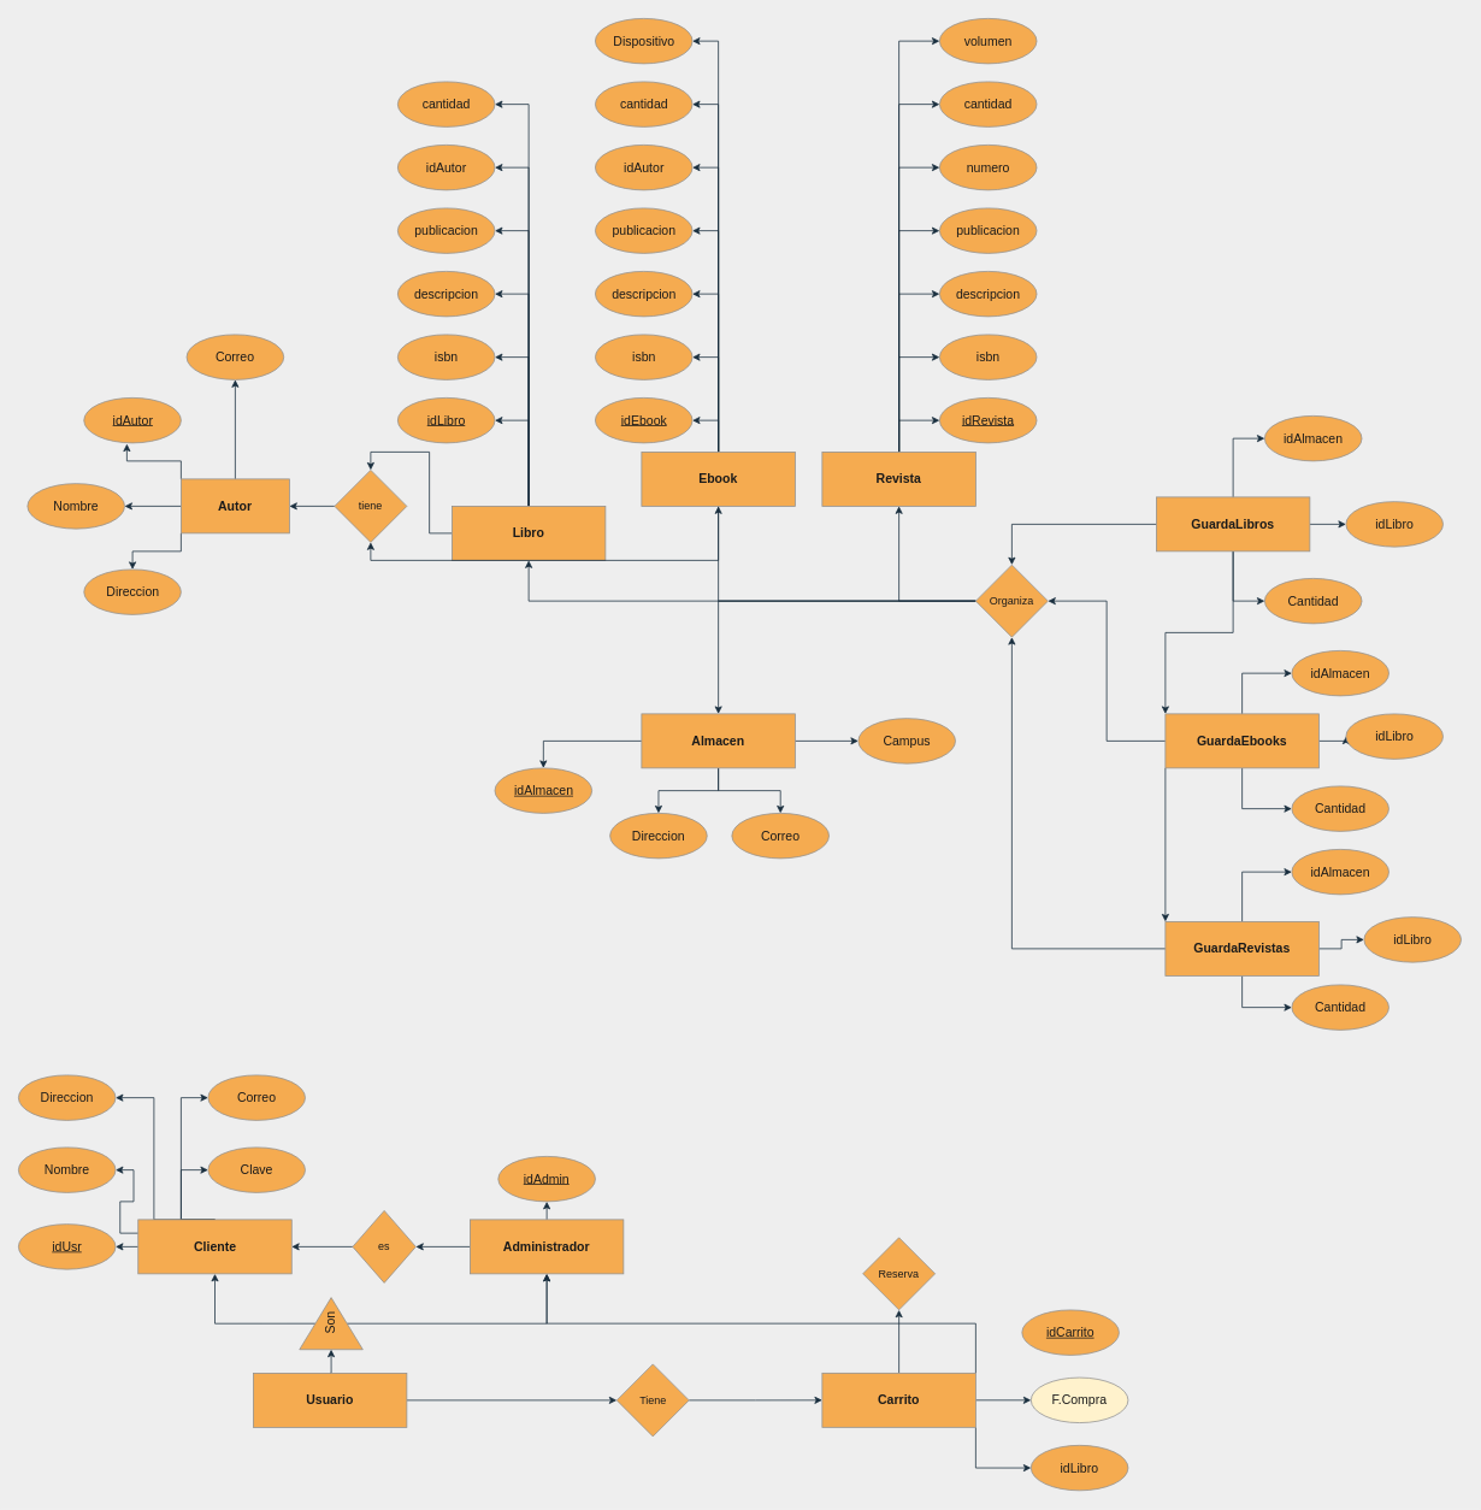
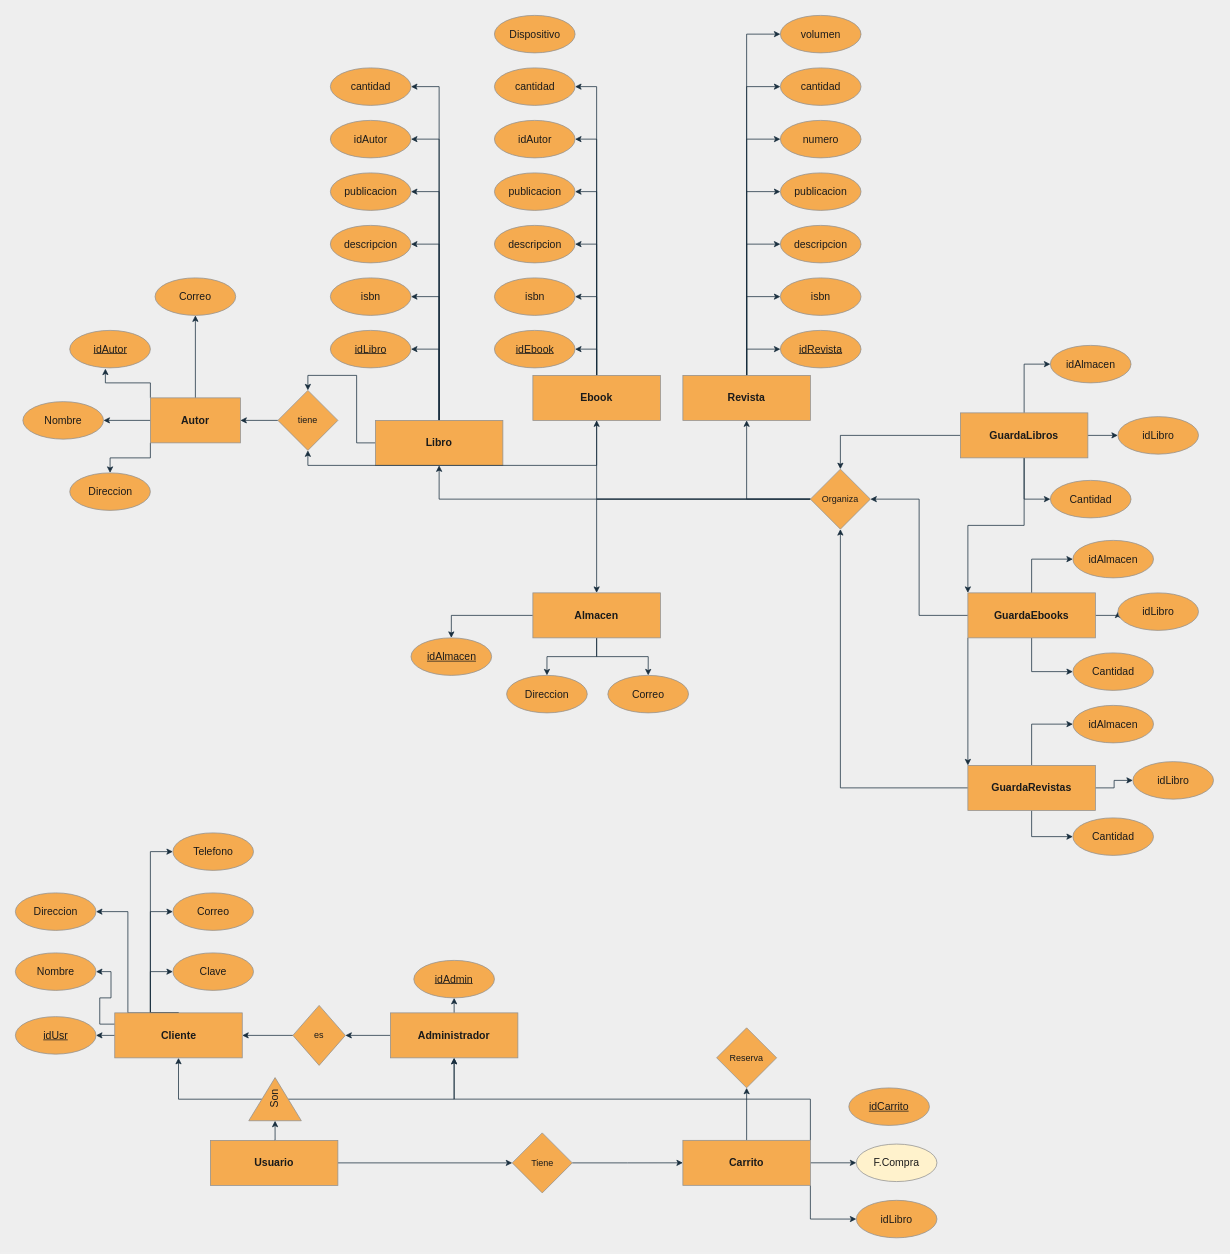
- <mxCell id="41" style="edgeStyle=orthogonalEdgeStyle;rounded=0;orthogonalLoop=1;jettySize=auto;html=1;exitX=0.5;exitY=0;exitDx=0;exitDy=0;entryX=1;entryY=0.5;entryDx=0;entryDy=0;fontSize=14;strokeColor=#182E3E;labelBackgroundColor=#EEEEEE;fontColor=#1A1A1A;" edge="1" parent="1" source="43" target="64"><mxGeometry relative="1" as="geometry" /></mxCell>
- <mxCell id="94" style="edgeStyle=orthogonalEdgeStyle;rounded=0;orthogonalLoop=1;jettySize=auto;html=1;exitX=1;exitY=0.5;exitDx=0;exitDy=0;entryX=0;entryY=0.5;entryDx=0;entryDy=0;fontSize=14;strokeColor=#182E3E;labelBackgroundColor=#EEEEEE;fontColor=#1A1A1A;" edge="1" parent="1" source="97" target="101"><mxGeometry relative="1" as="geometry" /></mxCell>
- <mxCell id="101" value="Campus" style="ellipse;whiteSpace=wrap;html=1;fontSize=14;fillColor=#F5AB50;strokeColor=#909090;fontColor=#1A1A1A;" vertex="1" parent="1"><mxGeometry x="950" y="795" width="107.5" height="50" as="geometry" /></mxCell>
+ <mxCell id="22" value="Telefono" style="ellipse;whiteSpace=wrap;html=1;fontSize=14;fillColor=#F5AB50;strokeColor=#909090;fontColor=#1A1A1A;" vertex="1" parent="1"><mxGeometry x="230" y="1110" width="107.5" height="50" as="geometry" /></mxCell>
+ <mxCell id="13" style="edgeStyle=orthogonalEdgeStyle;rounded=0;orthogonalLoop=1;jettySize=auto;html=1;exitX=0.5;exitY=0;exitDx=0;exitDy=0;entryX=0;entryY=0.5;entryDx=0;entryDy=0;fontSize=14;strokeColor=#182E3E;labelBackgroundColor=#EEEEEE;fontColor=#1A1A1A;" edge="1" parent="1" source="14" target="22"><mxGeometry relative="1" as="geometry"><Array as="points"><mxPoint x="200" y="1350" /><mxPoint x="200" y="1135" /></Array></mxGeometry></mxCell>
